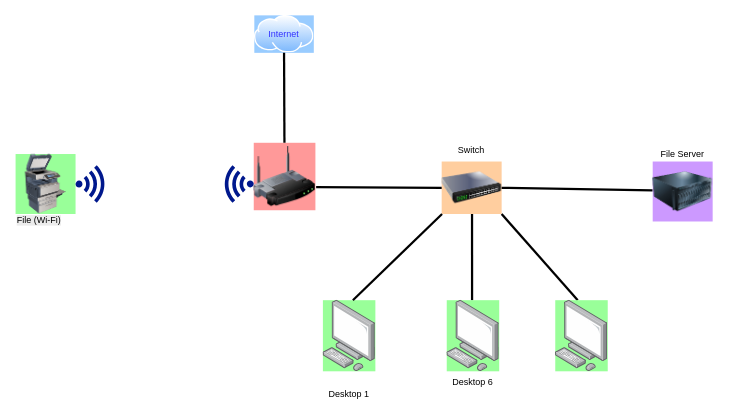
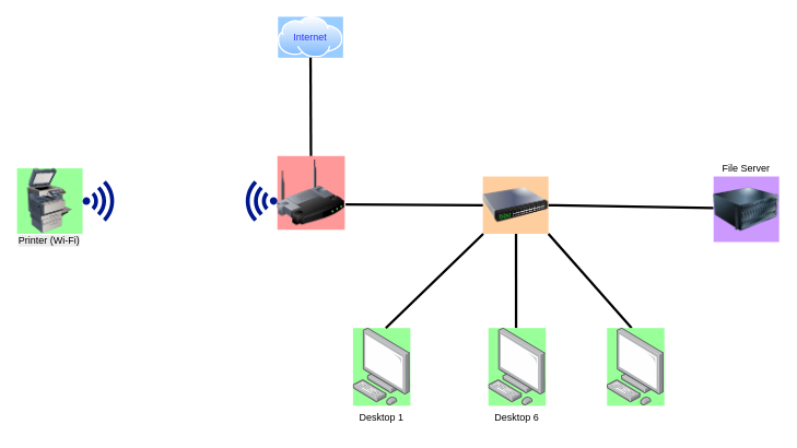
- <mxCell id="9" value="Switch" style="text;html=1;align=center;verticalAlign=middle;whiteSpace=wrap;rounded=1;" vertex="1" parent="1"><mxGeometry x="598.47" y="185" width="60" height="30" as="geometry" /></mxCell>
- <mxCell id="12" value="&lt;span style=&quot;caret-color: rgb(0, 0, 0); color: rgb(0, 0, 0); font-family: Helvetica; font-size: 12px; font-style: normal; font-variant-caps: normal; font-weight: 400; letter-spacing: normal; text-align: center; text-indent: 0px; text-transform: none; white-space: normal; word-spacing: 0px; -webkit-text-stroke-width: 0px; background-color: rgb(236, 236, 236); text-decoration: none; float: none; display: inline !important;&quot;&gt;File (Wi-Fi)&lt;/span&gt;" style="text;whiteSpace=wrap;html=1;" vertex="1" parent="1"><mxGeometry x="20" y="280" width="80" height="30" as="geometry" /></mxCell>
+ <mxCell id="12" value="&lt;span style=&quot;caret-color: rgb(0, 0, 0); color: rgb(0, 0, 0); font-family: Helvetica; font-size: 12px; font-style: normal; font-variant-caps: normal; font-weight: 400; letter-spacing: normal; text-align: center; text-indent: 0px; text-transform: none; white-space: normal; word-spacing: 0px; -webkit-text-stroke-width: 0px; background-color: rgb(236, 236, 236); text-decoration: none; float: none; display: inline !important;&quot;&gt;Printer (Wi-Fi)&lt;/span&gt;" style="text;whiteSpace=wrap;html=1;" vertex="1" parent="1"><mxGeometry x="20" y="280" width="80" height="30" as="geometry" /></mxCell>
- <mxCell id="11" value="Desktop 1" style="text;html=1;align=center;verticalAlign=middle;whiteSpace=wrap;rounded=1;" vertex="1" parent="1"><mxGeometry x="435" y="509.87" width="60" height="30" as="geometry" /></mxCell>
+ <mxCell id="11" value="Desktop 1" style="text;html=1;align=center;verticalAlign=middle;whiteSpace=wrap;rounded=1;" vertex="1" parent="1"><mxGeometry x="435" y="494.87" width="60" height="30" as="geometry" /></mxCell>
